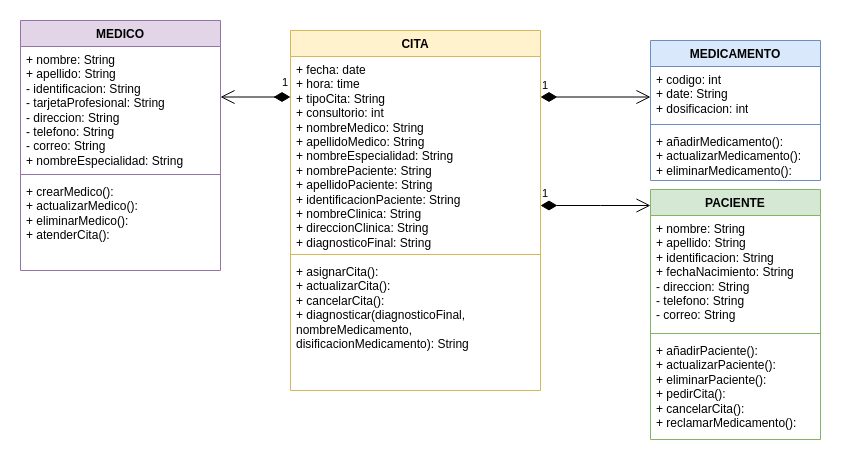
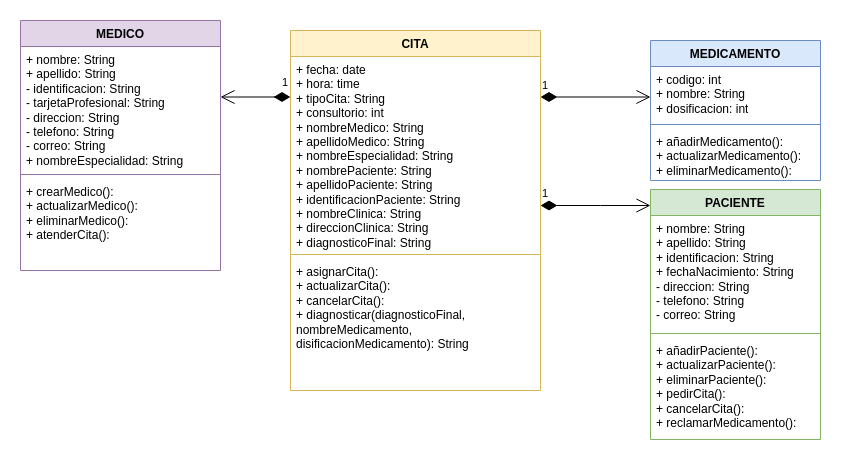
- <mxCell id="16" value="+ codigo: int&lt;br&gt;+ date: String&lt;br&gt;+ dosificacion: int" style="text;strokeColor=none;fillColor=none;align=left;verticalAlign=top;spacingLeft=4;spacingRight=4;overflow=hidden;rotatable=0;points=[[0,0.5],[1,0.5]];portConstraint=eastwest;whiteSpace=wrap;html=1;" parent="15" vertex="1"><mxGeometry y="26" width="170" height="54" as="geometry" /></mxCell>
+ <mxCell id="16" value="+ codigo: int&lt;br&gt;+ nombre: String&lt;br&gt;+ dosificacion: int" style="text;strokeColor=none;fillColor=none;align=left;verticalAlign=top;spacingLeft=4;spacingRight=4;overflow=hidden;rotatable=0;points=[[0,0.5],[1,0.5]];portConstraint=eastwest;whiteSpace=wrap;html=1;" parent="15" vertex="1"><mxGeometry y="26" width="170" height="54" as="geometry" /></mxCell>
